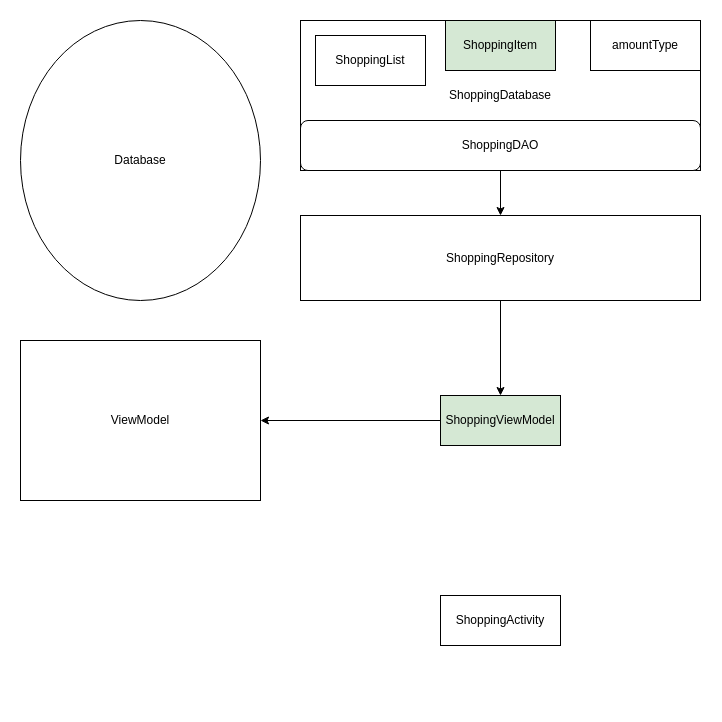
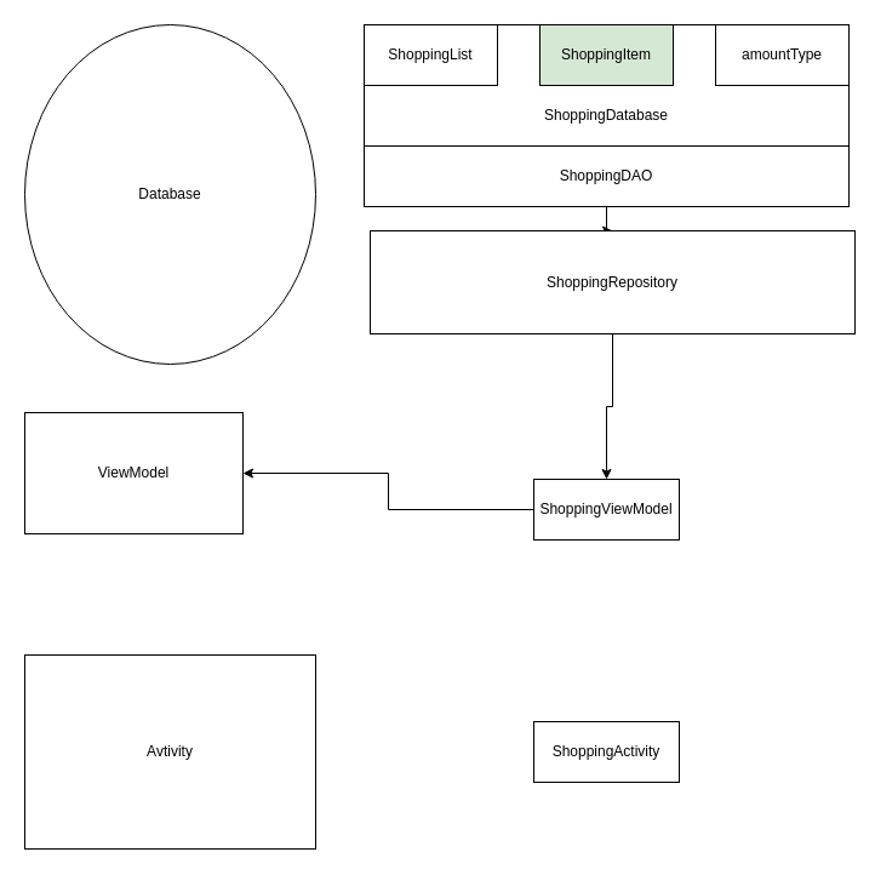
- <mxCell id="9" value="ShoppingList" style="html=1;whiteSpace=wrap;" parent="1" vertex="1"><mxGeometry x="315" y="35" width="110" height="50" as="geometry" /></mxCell>
+ <mxCell id="9" value="ShoppingList" style="html=1;whiteSpace=wrap;" parent="1" vertex="1"><mxGeometry x="300" y="20" width="110" height="50" as="geometry" /></mxCell>
- <mxCell id="14" value="ShoppingDAO" style="html=1;whiteSpace=wrap;rounded=1;" parent="1" vertex="1"><mxGeometry x="300" y="120" width="400" height="50" as="geometry" /></mxCell>
+ <mxCell id="14" value="ShoppingDAO" style="html=1;whiteSpace=wrap;" parent="1" vertex="1"><mxGeometry x="300" y="120" width="400" height="50" as="geometry" /></mxCell>
- <mxCell id="8" value="ShoppingRepository" style="html=1;whiteSpace=wrap;" parent="1" vertex="1"><mxGeometry x="300" y="215" width="400" height="85" as="geometry" /></mxCell>
+ <mxCell id="8" value="ShoppingRepository" style="html=1;whiteSpace=wrap;" parent="1" vertex="1"><mxGeometry x="305" y="190" width="400" height="85" as="geometry" /></mxCell>
- <mxCell id="2" value="&lt;div style=&quot;line-height: 120%;&quot;&gt;&lt;span style=&quot;background-color: initial;&quot;&gt;ViewModel&lt;/span&gt;&lt;/div&gt;" style="html=1;whiteSpace=wrap;align=center;" parent="1" vertex="1"><mxGeometry x="20" y="340" width="240" height="160" as="geometry" /></mxCell>
+ <mxCell id="2" value="&lt;div style=&quot;line-height: 120%;&quot;&gt;&lt;span style=&quot;background-color: initial;&quot;&gt;ViewModel&lt;/span&gt;&lt;/div&gt;" style="html=1;whiteSpace=wrap;align=center;" parent="1" vertex="1"><mxGeometry x="20" y="340" width="180" height="100" as="geometry" /></mxCell>
- <mxCell id="12" value="&lt;div&gt;&lt;span style=&quot;background-color: initial;&quot;&gt;ShoppingViewModel&lt;/span&gt;&lt;br&gt;&lt;/div&gt;" style="html=1;whiteSpace=wrap;fillColor=#d5e8d4;" parent="1" vertex="1"><mxGeometry x="440" y="395" width="120" height="50" as="geometry" /></mxCell>
+ <mxCell id="12" value="&lt;div&gt;&lt;span style=&quot;background-color: initial;&quot;&gt;ShoppingViewModel&lt;/span&gt;&lt;br&gt;&lt;/div&gt;" style="html=1;whiteSpace=wrap;" parent="1" vertex="1"><mxGeometry x="440" y="395" width="120" height="50" as="geometry" /></mxCell>
+ <mxCell id="4" value="&lt;div style=&quot;line-height: 120%;&quot;&gt;&lt;span style=&quot;background-color: initial;&quot;&gt;Avtivity&lt;/span&gt;&lt;/div&gt;" style="html=1;whiteSpace=wrap;align=center;" parent="1" vertex="1"><mxGeometry x="20" y="540" width="240" height="160" as="geometry" /></mxCell>
